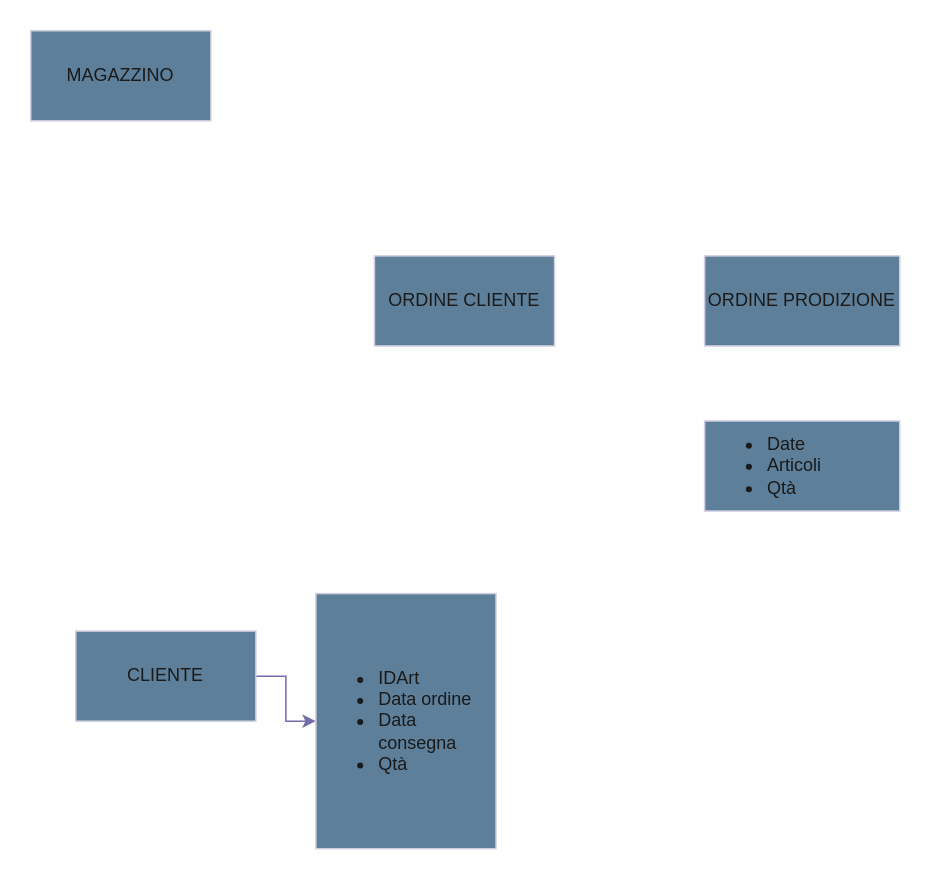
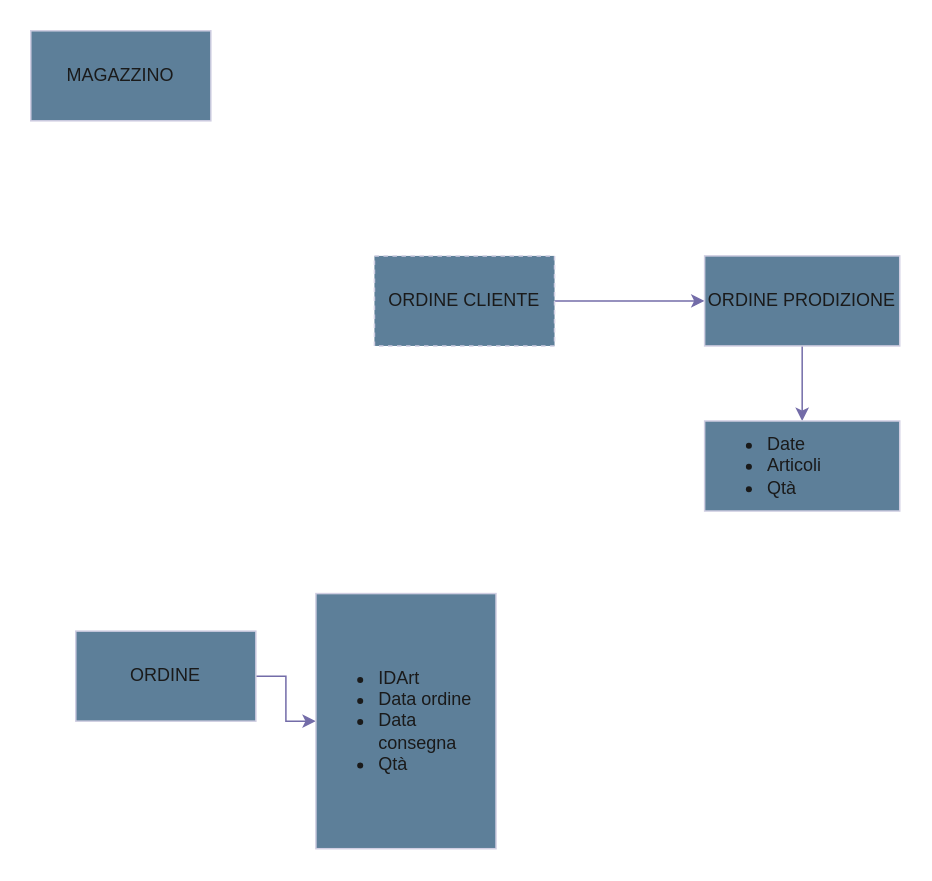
- <mxCell id="3" value="ORDINE CLIENTE" style="rounded=0;whiteSpace=wrap;html=1;fillColor=#5D7F99;fontColor=#1A1A1A;strokeColor=#D0CEE2;labelBackgroundColor=none;" parent="1" vertex="1"><mxGeometry x="249" y="170" width="120" height="60" as="geometry" /></mxCell>
+ <mxCell id="3" value="ORDINE CLIENTE" style="rounded=0;whiteSpace=wrap;html=1;fillColor=#5D7F99;fontColor=#1A1A1A;strokeColor=#D0CEE2;labelBackgroundColor=none;dashed=1;" parent="1" vertex="1"><mxGeometry x="249" y="170" width="120" height="60" as="geometry" /></mxCell>
+ <mxCell id="2" style="edgeStyle=orthogonalEdgeStyle;rounded=0;orthogonalLoop=1;jettySize=auto;html=1;labelBackgroundColor=none;strokeColor=#736CA8;fontColor=default;" parent="1" source="3" target="5" edge="1"><mxGeometry relative="1" as="geometry" /></mxCell>
+ <mxCell id="4" value="" style="edgeStyle=orthogonalEdgeStyle;rounded=0;orthogonalLoop=1;jettySize=auto;html=1;labelBackgroundColor=none;strokeColor=#736CA8;fontColor=default;" parent="1" source="5" target="7" edge="1"><mxGeometry relative="1" as="geometry" /></mxCell>
- <mxCell id="9" value="CLIENTE" style="whiteSpace=wrap;html=1;labelBackgroundColor=none;fillColor=#5D7F99;strokeColor=#D0CEE2;fontColor=#1A1A1A;" parent="1" vertex="1"><mxGeometry x="50" y="420" width="120" height="60" as="geometry" /></mxCell>
+ <mxCell id="9" value="ORDINE" style="whiteSpace=wrap;html=1;labelBackgroundColor=none;fillColor=#5D7F99;strokeColor=#D0CEE2;fontColor=#1A1A1A;" parent="1" vertex="1"><mxGeometry x="50" y="420" width="120" height="60" as="geometry" /></mxCell>
